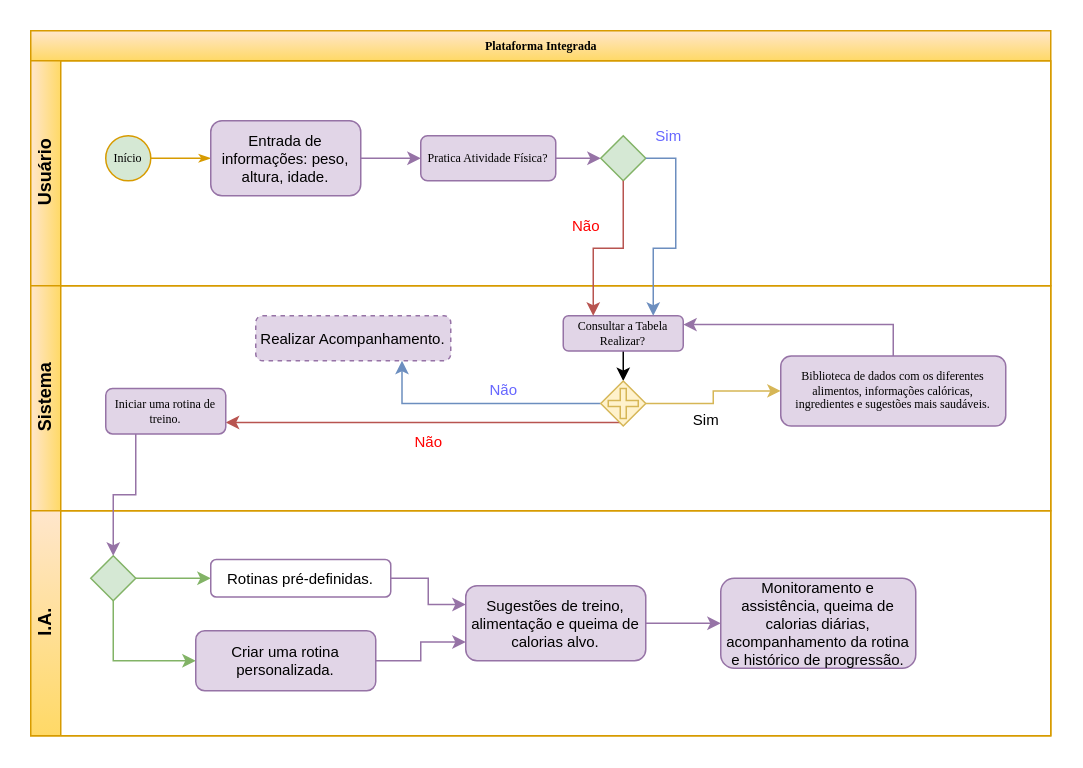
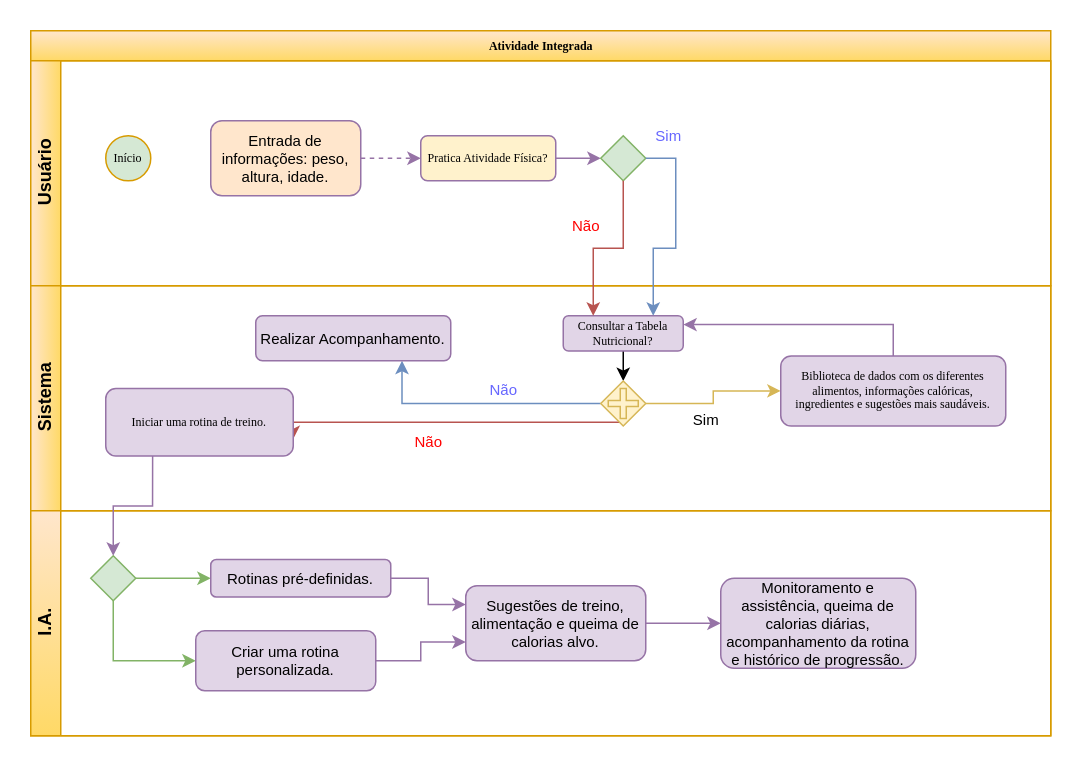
- <mxCell id="2" value="Plataforma Integrada" style="swimlane;html=1;childLayout=stackLayout;horizontal=1;startSize=20;horizontalStack=0;rounded=0;shadow=0;labelBackgroundColor=none;strokeWidth=1;fontFamily=Verdana;fontSize=8;align=center;fillColor=#ffe6cc;strokeColor=#d79b00;gradientColor=#FFD966;gradientDirection=south;" parent="1" vertex="1"><mxGeometry x="20" y="20" width="680" height="470" as="geometry" /></mxCell>
+ <mxCell id="2" value="Atividade Integrada" style="swimlane;html=1;childLayout=stackLayout;horizontal=1;startSize=20;horizontalStack=0;rounded=0;shadow=0;labelBackgroundColor=none;strokeWidth=1;fontFamily=Verdana;fontSize=8;align=center;fillColor=#ffe6cc;strokeColor=#d79b00;gradientColor=#FFD966;gradientDirection=south;" parent="1" vertex="1"><mxGeometry x="20" y="20" width="680" height="470" as="geometry" /></mxCell>
- <mxCell id="4" style="edgeStyle=orthogonalEdgeStyle;rounded=0;html=1;labelBackgroundColor=none;startArrow=none;startFill=0;startSize=5;endArrow=classicThin;endFill=1;endSize=5;jettySize=auto;orthogonalLoop=1;strokeWidth=1;fontFamily=Verdana;fontSize=8;fillColor=#ffe6cc;strokeColor=#d79b00;" parent="3" source="5" target="7" edge="1"><mxGeometry relative="1" as="geometry" /></mxCell>
- <mxCell id="7" value="&lt;span style=&quot;font-family: Helvetica; font-size: 10px;&quot;&gt;Entrada de informações: peso, altura, idade.&lt;/span&gt;" style="rounded=1;whiteSpace=wrap;html=1;shadow=0;labelBackgroundColor=none;strokeWidth=1;fontFamily=Verdana;fontSize=8;align=center;fillColor=#e1d5e7;strokeColor=#9673a6;" parent="3" vertex="1"><mxGeometry x="120" y="40" width="100" height="50" as="geometry" /></mxCell>
+ <mxCell id="7" value="&lt;span style=&quot;font-family: Helvetica; font-size: 10px;&quot;&gt;Entrada de informações: peso, altura, idade.&lt;/span&gt;" style="rounded=1;whiteSpace=wrap;html=1;shadow=0;labelBackgroundColor=none;strokeWidth=1;fontFamily=Verdana;fontSize=8;align=center;fillColor=#ffe6cc;strokeColor=#9673a6;" parent="3" vertex="1"><mxGeometry x="120" y="40" width="100" height="50" as="geometry" /></mxCell>
- <mxCell id="6" style="edgeStyle=orthogonalEdgeStyle;rounded=0;orthogonalLoop=1;jettySize=auto;html=1;exitX=1;exitY=0.5;exitDx=0;exitDy=0;entryX=0;entryY=0.5;entryDx=0;entryDy=0;fontSize=10;fillColor=#e1d5e7;strokeColor=#9673a6;" edge="1" parent="3" source="7" target="9"><mxGeometry relative="1" as="geometry" /></mxCell>
+ <mxCell id="6" style="edgeStyle=orthogonalEdgeStyle;rounded=0;orthogonalLoop=1;jettySize=auto;html=1;exitX=1;exitY=0.5;exitDx=0;exitDy=0;entryX=0;entryY=0.5;entryDx=0;entryDy=0;fontSize=10;fillColor=#e1d5e7;strokeColor=#9673a6;dashed=1;" edge="1" parent="3" source="7" target="9"><mxGeometry relative="1" as="geometry" /></mxCell>
- <mxCell id="9" value="Pratica Atividade Física?" style="rounded=1;whiteSpace=wrap;html=1;shadow=0;labelBackgroundColor=none;strokeWidth=1;fontFamily=Verdana;fontSize=8;align=center;fillColor=#e1d5e7;strokeColor=#9673a6;" parent="3" vertex="1"><mxGeometry x="260" y="50" width="90" height="30" as="geometry" /></mxCell>
+ <mxCell id="9" value="Pratica Atividade Física?" style="rounded=1;whiteSpace=wrap;html=1;shadow=0;labelBackgroundColor=none;strokeWidth=1;fontFamily=Verdana;fontSize=8;align=center;fillColor=#fff2cc;strokeColor=#9673a6;" parent="3" vertex="1"><mxGeometry x="260" y="50" width="90" height="30" as="geometry" /></mxCell>
- <mxCell id="15" value="Consultar a Tabela Realizar?" style="rounded=1;whiteSpace=wrap;html=1;shadow=0;labelBackgroundColor=none;strokeWidth=1;fontFamily=Verdana;fontSize=8;align=center;fillColor=#e1d5e7;strokeColor=#9673a6;" parent="13" vertex="1"><mxGeometry x="355" y="20" width="80" height="23.5" as="geometry" /></mxCell>
+ <mxCell id="15" value="Consultar a Tabela Nutricional?" style="rounded=1;whiteSpace=wrap;html=1;shadow=0;labelBackgroundColor=none;strokeWidth=1;fontFamily=Verdana;fontSize=8;align=center;fillColor=#e1d5e7;strokeColor=#9673a6;" parent="13" vertex="1"><mxGeometry x="355" y="20" width="80" height="23.5" as="geometry" /></mxCell>
- <mxCell id="23" value="&lt;span style=&quot;&quot;&gt;Realizar Acompanhamento.&lt;/span&gt;" style="rounded=1;whiteSpace=wrap;html=1;labelBackgroundColor=none;labelBorderColor=none;fontSize=10;fillColor=#e1d5e7;strokeColor=#9673a6;gradientColor=none;dashed=1;" vertex="1" parent="13"><mxGeometry x="150" y="20" width="130" height="30" as="geometry" /></mxCell>
+ <mxCell id="23" value="&lt;span style=&quot;&quot;&gt;Realizar Acompanhamento.&lt;/span&gt;" style="rounded=1;whiteSpace=wrap;html=1;labelBackgroundColor=none;labelBorderColor=none;fontSize=10;fillColor=#e1d5e7;strokeColor=#9673a6;gradientColor=none;" vertex="1" parent="13"><mxGeometry x="150" y="20" width="130" height="30" as="geometry" /></mxCell>
- <mxCell id="24" value="Iniciar uma rotina de treino." style="rounded=1;whiteSpace=wrap;html=1;shadow=0;labelBackgroundColor=none;strokeWidth=1;fontFamily=Verdana;fontSize=8;align=center;fillColor=#e1d5e7;strokeColor=#9673a6;" parent="13" vertex="1"><mxGeometry x="50" y="68.5" width="80" height="30.25" as="geometry" /></mxCell>
+ <mxCell id="24" value="Iniciar uma rotina de treino." style="rounded=1;whiteSpace=wrap;html=1;shadow=0;labelBackgroundColor=none;strokeWidth=1;fontFamily=Verdana;fontSize=8;align=center;fillColor=#e1d5e7;strokeColor=#9673a6;" parent="13" vertex="1"><mxGeometry x="50" y="68.5" width="125" height="45" as="geometry" /></mxCell>
- <mxCell id="33" value="&lt;font color=&quot;#000000&quot;&gt;Rotinas pré-definidas.&lt;/font&gt;" style="rounded=1;whiteSpace=wrap;html=1;labelBackgroundColor=none;labelBorderColor=none;fontSize=10;fillColor=#ffffff;strokeColor=#9673a6;" vertex="1" parent="28"><mxGeometry x="120" y="32.5" width="120" height="25" as="geometry" /></mxCell>
+ <mxCell id="33" value="&lt;font color=&quot;#000000&quot;&gt;Rotinas pré-definidas.&lt;/font&gt;" style="rounded=1;whiteSpace=wrap;html=1;labelBackgroundColor=none;labelBorderColor=none;fontSize=10;fillColor=#e1d5e7;strokeColor=#9673a6;" vertex="1" parent="28"><mxGeometry x="120" y="32.5" width="120" height="25" as="geometry" /></mxCell>
